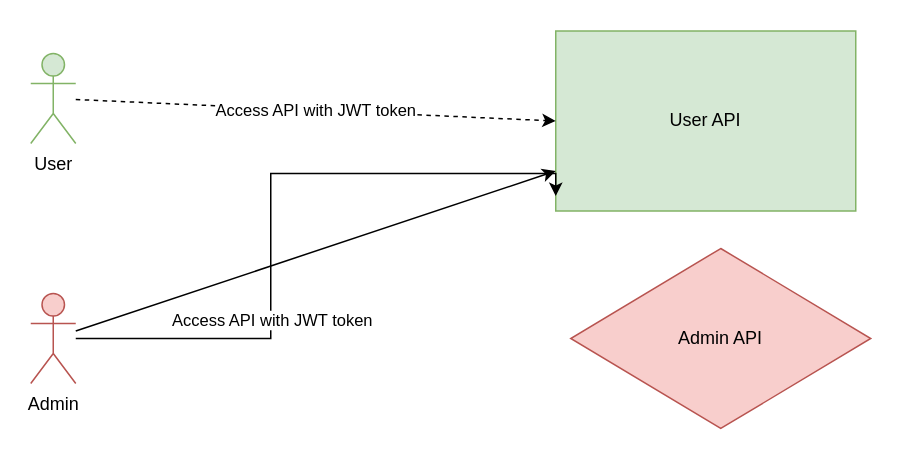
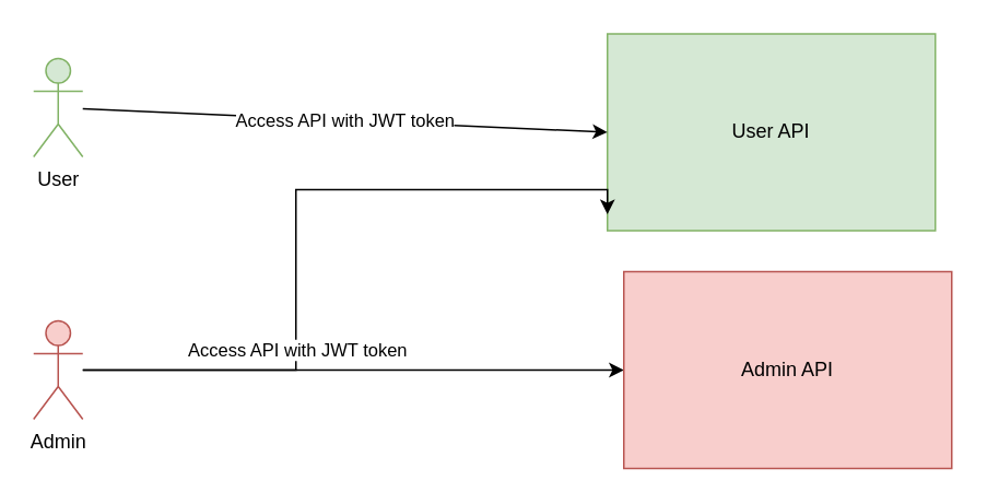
- <mxCell id="5" value="" style="endArrow=classic;html=1;rounded=0;entryX=0;entryY=0.5;entryDx=0;entryDy=0;dashed=1;" edge="1" parent="1" source="3" target="2"><mxGeometry relative="1" as="geometry"><mxPoint x="280" y="275" as="sourcePoint" /><mxPoint x="390" y="75" as="targetPoint" /></mxGeometry></mxCell>
+ <mxCell id="5" value="" style="endArrow=classic;html=1;rounded=0;entryX=0;entryY=0.5;entryDx=0;entryDy=0;" edge="1" parent="1" source="3" target="2"><mxGeometry relative="1" as="geometry"><mxPoint x="280" y="275" as="sourcePoint" /><mxPoint x="390" y="75" as="targetPoint" /></mxGeometry></mxCell>
- <mxCell id="7" value="" style="endArrow=classic;html=1;rounded=0;" edge="1" parent="1" source="4" target="2"><mxGeometry relative="1" as="geometry"><mxPoint x="80" y="225" as="sourcePoint" /><mxPoint x="320" y="215" as="targetPoint" /></mxGeometry></mxCell>
+ <mxCell id="7" value="" style="endArrow=classic;html=1;rounded=0;" edge="1" parent="1" source="4" target="8"><mxGeometry relative="1" as="geometry"><mxPoint x="80" y="225" as="sourcePoint" /><mxPoint x="320" y="215" as="targetPoint" /></mxGeometry></mxCell>
- <mxCell id="8" value="Admin API" style="rhombus;whiteSpace=wrap;html=1;fillColor=#f8cecc;strokeColor=#b85450;" vertex="1" parent="1"><mxGeometry x="380" y="165" width="200" height="120" as="geometry" /></mxCell>
+ <mxCell id="8" value="Admin API" style="rounded=0;whiteSpace=wrap;html=1;fillColor=#f8cecc;strokeColor=#b85450;" vertex="1" parent="1"><mxGeometry x="380" y="165" width="200" height="120" as="geometry" /></mxCell>
